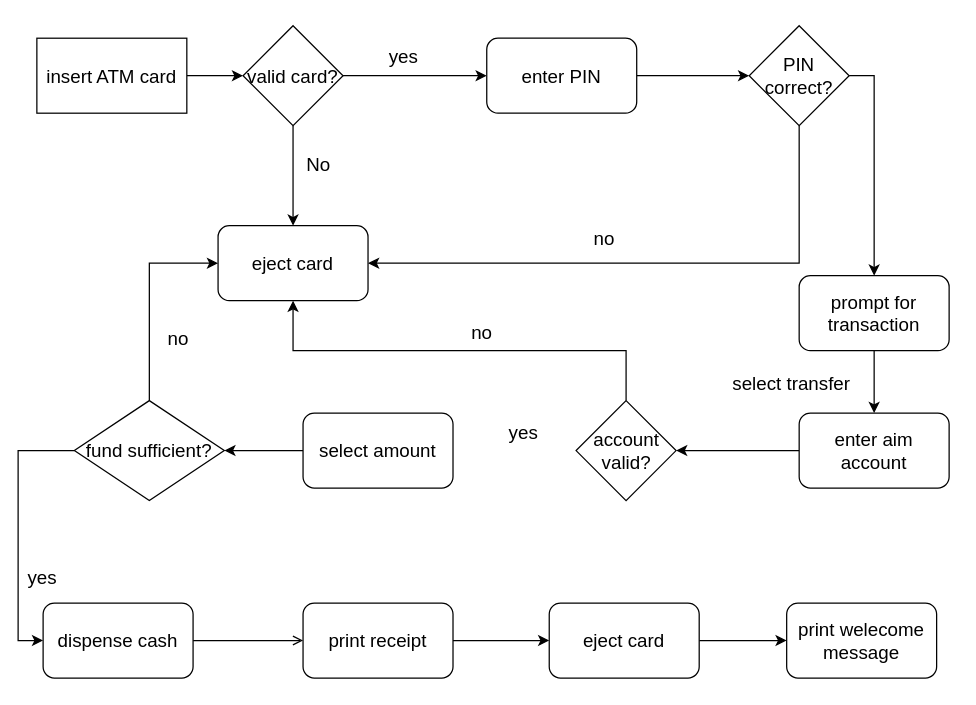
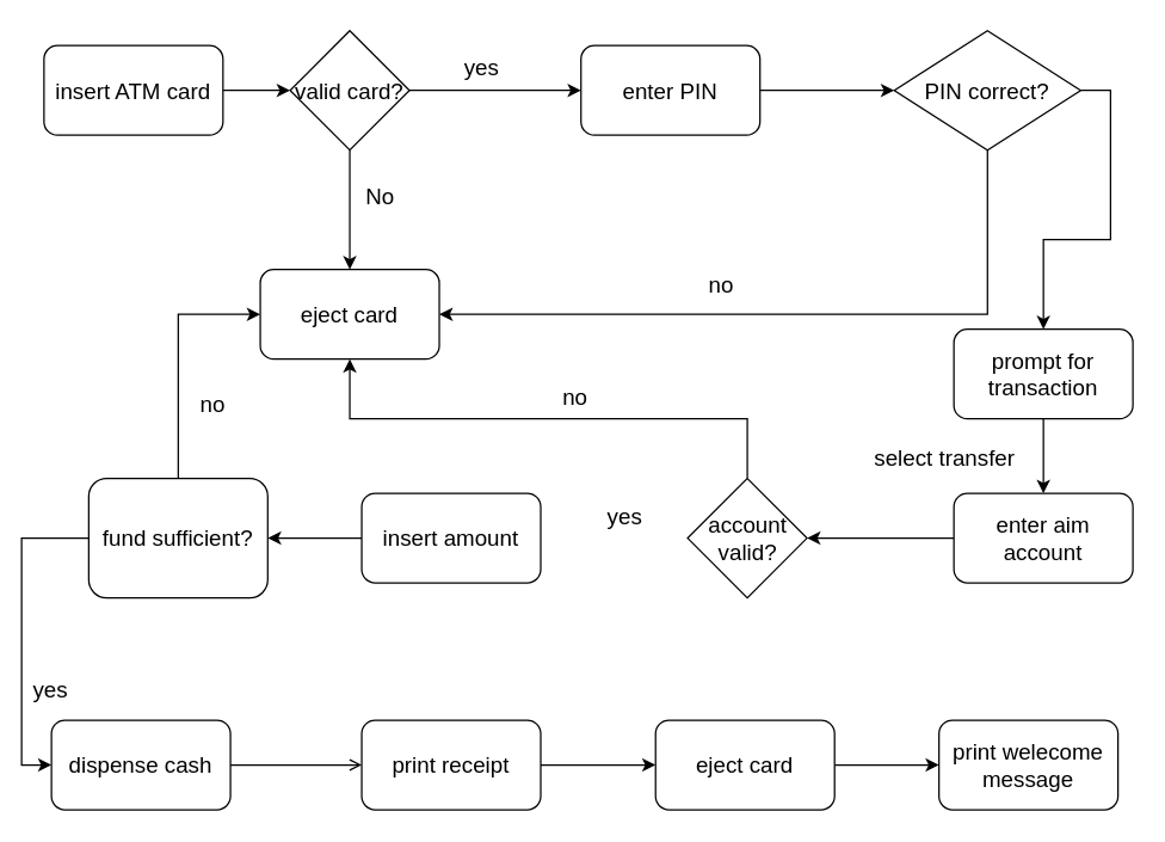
- <mxCell id="3" value="insert ATM card" style="whiteSpace=wrap;html=1;fontSize=15;rounded=0;" vertex="1" parent="1"><mxGeometry x="29" y="30" width="120" height="60" as="geometry" /></mxCell>
+ <mxCell id="3" value="insert ATM card" style="rounded=1;whiteSpace=wrap;html=1;fontSize=15;" vertex="1" parent="1"><mxGeometry x="29" y="30" width="120" height="60" as="geometry" /></mxCell>
- <mxCell id="11" value="PIN correct?" style="rhombus;whiteSpace=wrap;html=1;fontSize=15;" vertex="1" parent="1"><mxGeometry x="599" y="20" width="80" height="80" as="geometry" /></mxCell>
+ <mxCell id="11" value="PIN correct?" style="rhombus;whiteSpace=wrap;html=1;fontSize=15;" vertex="1" parent="1"><mxGeometry x="599" y="20" width="125" height="80" as="geometry" /></mxCell>
- <mxCell id="27" value="fund sufficient?" style="rhombus;whiteSpace=wrap;html=1;fontSize=15;" vertex="1" parent="1"><mxGeometry x="59" y="320" width="120" height="80" as="geometry" /></mxCell>
+ <mxCell id="27" value="fund sufficient?" style="whiteSpace=wrap;html=1;fontSize=15;rounded=1;" vertex="1" parent="1"><mxGeometry x="59" y="320" width="120" height="80" as="geometry" /></mxCell>
- <mxCell id="16" value="select amount" style="rounded=1;whiteSpace=wrap;html=1;fontSize=15;" vertex="1" parent="1"><mxGeometry x="242" y="330" width="120" height="60" as="geometry" /></mxCell>
+ <mxCell id="16" value="insert amount" style="rounded=1;whiteSpace=wrap;html=1;fontSize=15;" vertex="1" parent="1"><mxGeometry x="242" y="330" width="120" height="60" as="geometry" /></mxCell>
